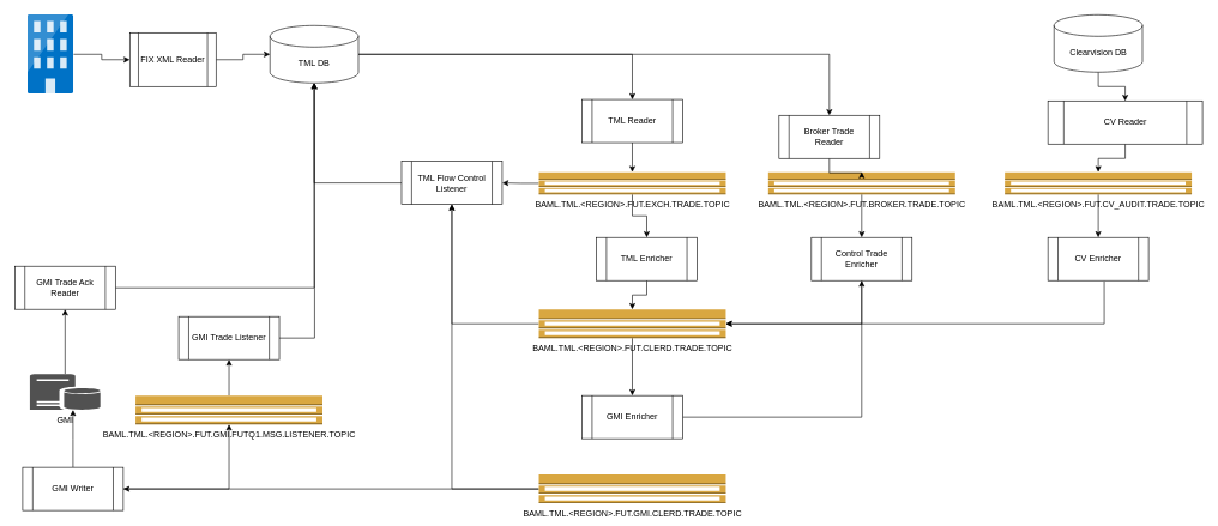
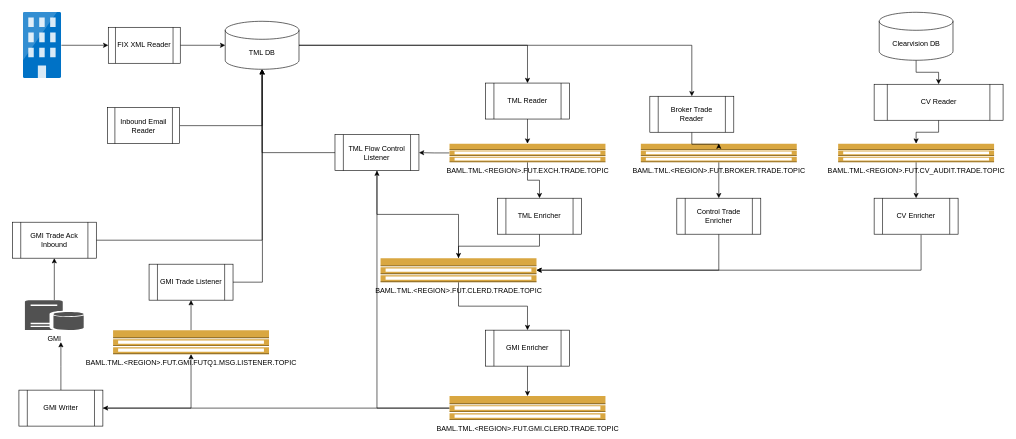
- <mxCell id="8" value="FIX XML Reader" style="shape=process;whiteSpace=wrap;html=1;backgroundOutline=1;" parent="1" vertex="1"><mxGeometry x="180" y="45" width="120" height="75" as="geometry" /></mxCell>
+ <mxCell id="8" value="FIX XML Reader" style="shape=process;whiteSpace=wrap;html=1;backgroundOutline=1;" parent="1" vertex="1"><mxGeometry x="180" y="45" width="120" height="60" as="geometry" /></mxCell>
+ <mxCell id="10" value="Inbound Email Reader" style="shape=process;whiteSpace=wrap;html=1;backgroundOutline=1;" parent="1" vertex="1"><mxGeometry x="179" y="179" width="120" height="60" as="geometry" /></mxCell>
+ <mxCell id="9" style="edgeStyle=orthogonalEdgeStyle;rounded=0;orthogonalLoop=1;jettySize=auto;html=1;entryX=0.5;entryY=1;entryDx=0;entryDy=0;entryPerimeter=0;" parent="1" source="10" target="4" edge="1"><mxGeometry relative="1" as="geometry" /></mxCell>
- <mxCell id="32" value="GMI Trade Ack Reader" style="shape=process;whiteSpace=wrap;html=1;backgroundOutline=1;" parent="1" vertex="1"><mxGeometry x="20" y="370" width="140" height="60" as="geometry" /></mxCell>
+ <mxCell id="32" value="GMI Trade Ack Inbound" style="shape=process;whiteSpace=wrap;html=1;backgroundOutline=1;" parent="1" vertex="1"><mxGeometry x="20" y="370" width="140" height="60" as="geometry" /></mxCell>
- <mxCell id="20" value="BAML.TML.&amp;lt;REGION&amp;gt;.FUT.CLERD.TRADE.TOPIC" style="outlineConnect=0;dashed=0;verticalLabelPosition=bottom;verticalAlign=top;align=center;html=1;shape=mxgraph.aws3.topic_2;fillColor=#D9A741;gradientColor=none;" parent="1" vertex="1"><mxGeometry x="749" y="430" width="260" height="40" as="geometry" /></mxCell>
+ <mxCell id="20" value="BAML.TML.&amp;lt;REGION&amp;gt;.FUT.CLERD.TRADE.TOPIC" style="outlineConnect=0;dashed=0;verticalLabelPosition=bottom;verticalAlign=top;align=center;html=1;shape=mxgraph.aws3.topic_2;fillColor=#D9A741;gradientColor=none;" parent="1" vertex="1"><mxGeometry x="634" y="430" width="260" height="40" as="geometry" /></mxCell>
- <mxCell id="24" style="edgeStyle=orthogonalEdgeStyle;rounded=0;orthogonalLoop=1;jettySize=auto;html=1;entryX=0.5;entryY=1;entryDx=0;entryDy=0;" parent="1" source="25" target="46" edge="1"><mxGeometry relative="1" as="geometry"><mxPoint x="628" y="180" as="targetPoint" /></mxGeometry></mxCell>
+ <mxCell id="24" style="edgeStyle=orthogonalEdgeStyle;rounded=0;orthogonalLoop=1;jettySize=auto;html=1;entryX=0.5;entryY=1;entryDx=0;entryDy=0;endArrow=none;" parent="1" source="25" target="46" edge="1"><mxGeometry relative="1" as="geometry"><mxPoint x="628" y="180" as="targetPoint" /></mxGeometry></mxCell>
- <mxCell id="30" value="GMI" style="sketch=0;pointerEvents=1;shadow=0;dashed=0;html=1;strokeColor=none;labelPosition=center;verticalLabelPosition=bottom;verticalAlign=top;align=center;fillColor=#515151;shape=mxgraph.mscae.enterprise.database_server" parent="1" vertex="1"><mxGeometry x="41" y="520" width="98" height="50" as="geometry" /></mxCell>
+ <mxCell id="30" value="GMI" style="sketch=0;pointerEvents=1;shadow=0;dashed=0;html=1;strokeColor=none;labelPosition=center;verticalLabelPosition=bottom;verticalAlign=top;align=center;fillColor=#515151;shape=mxgraph.mscae.enterprise.database_server" parent="1" vertex="1"><mxGeometry x="41" y="500" width="98" height="50" as="geometry" /></mxCell>
- <mxCell id="21" style="edgeStyle=orthogonalEdgeStyle;rounded=0;orthogonalLoop=1;jettySize=auto;html=1;" parent="1" source="22" target="50" edge="1"><mxGeometry relative="1" as="geometry" /></mxCell>
+ <mxCell id="21" style="edgeStyle=orthogonalEdgeStyle;rounded=0;orthogonalLoop=1;jettySize=auto;html=1;entryX=0.5;entryY=0;entryDx=0;entryDy=0;entryPerimeter=0;" parent="1" source="22" target="25" edge="1"><mxGeometry relative="1" as="geometry" /></mxCell>
